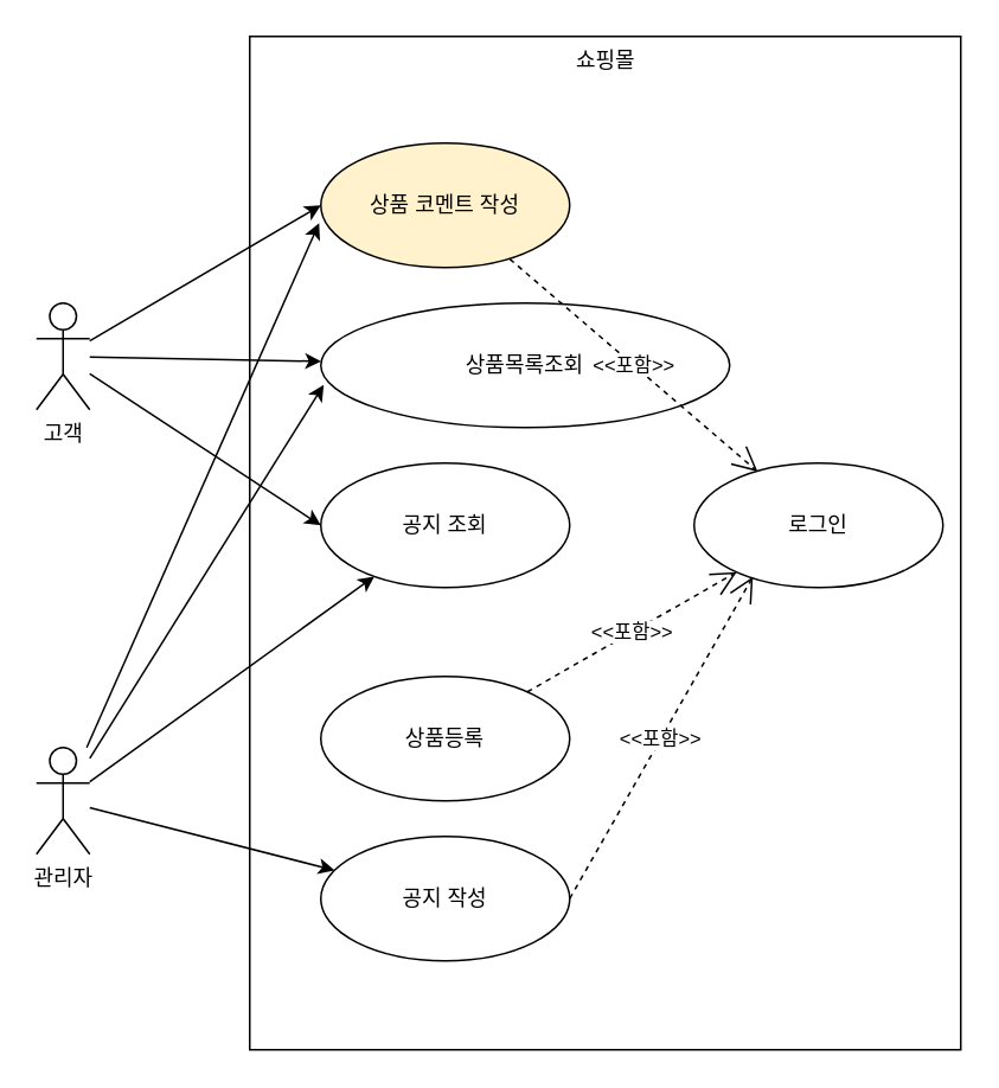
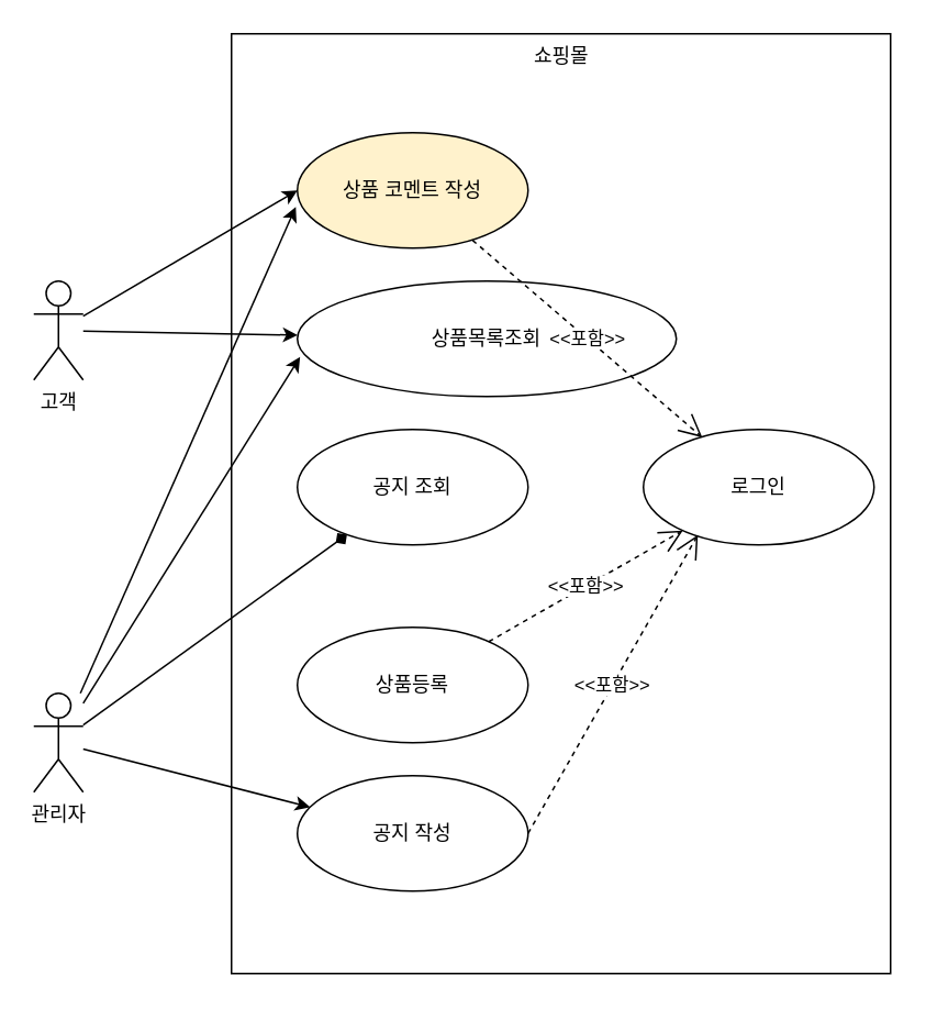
- <mxCell id="5" value="" style="edgeStyle=none;rounded=0;orthogonalLoop=1;jettySize=auto;html=1;startArrow=none;startFill=0;entryX=0;entryY=0.5;entryDx=0;entryDy=0;" edge="1" parent="1" source="6" target="13"><mxGeometry relative="1" as="geometry"><mxPoint x="85" y="310" as="targetPoint" /></mxGeometry></mxCell>
- <mxCell id="8" value="" style="edgeStyle=none;rounded=0;orthogonalLoop=1;jettySize=auto;html=1;startArrow=none;startFill=0;" edge="1" parent="1" source="11" target="13"><mxGeometry relative="1" as="geometry"><mxPoint x="85" y="340" as="targetPoint" /></mxGeometry></mxCell>
+ <mxCell id="8" value="" style="edgeStyle=none;rounded=0;orthogonalLoop=1;jettySize=auto;html=1;startArrow=none;startFill=0;endArrow=diamond;" edge="1" parent="1" source="11" target="13"><mxGeometry relative="1" as="geometry"><mxPoint x="85" y="340" as="targetPoint" /></mxGeometry></mxCell>
